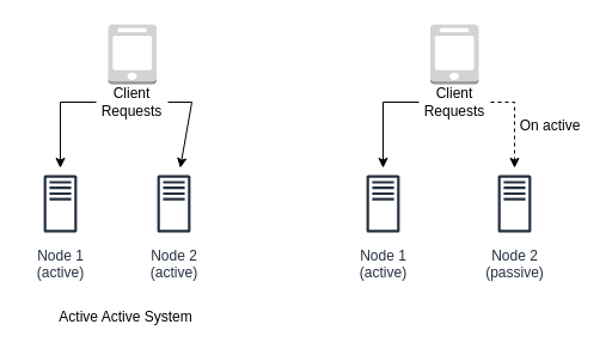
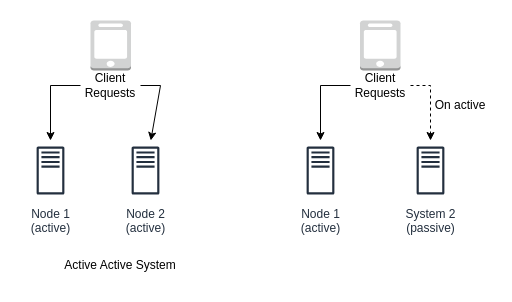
- <mxCell id="5" value="Node 2&lt;br&gt;(passive)" style="sketch=0;outlineConnect=0;fontColor=#232F3E;gradientColor=none;strokeColor=#232F3E;fillColor=#ffffff;dashed=0;verticalLabelPosition=bottom;verticalAlign=top;align=center;html=1;fontSize=12;fontStyle=0;aspect=fixed;shape=mxgraph.aws4.resourceIcon;resIcon=mxgraph.aws4.traditional_server;" vertex="1" parent="1"><mxGeometry x="400" y="140" width="60" height="60" as="geometry" /></mxCell>
+ <mxCell id="5" value="System 2&lt;br&gt;(passive)" style="sketch=0;outlineConnect=0;fontColor=#232F3E;gradientColor=none;strokeColor=#232F3E;fillColor=#ffffff;dashed=0;verticalLabelPosition=bottom;verticalAlign=top;align=center;html=1;fontSize=12;fontStyle=0;aspect=fixed;shape=mxgraph.aws4.resourceIcon;resIcon=mxgraph.aws4.traditional_server;" vertex="1" parent="1"><mxGeometry x="400" y="140" width="60" height="60" as="geometry" /></mxCell>
- <mxCell id="15" value="Active Active System" style="text;html=1;strokeColor=none;fillColor=none;align=center;verticalAlign=middle;whiteSpace=wrap;rounded=0;" vertex="1" parent="1"><mxGeometry x="40" y="250" width="130" height="30" as="geometry" /></mxCell>
+ <mxCell id="15" value="Active Active System" style="text;html=1;strokeColor=none;fillColor=none;align=center;verticalAlign=middle;whiteSpace=wrap;rounded=0;" vertex="1" parent="1"><mxGeometry x="55" y="250" width="130" height="30" as="geometry" /></mxCell>
